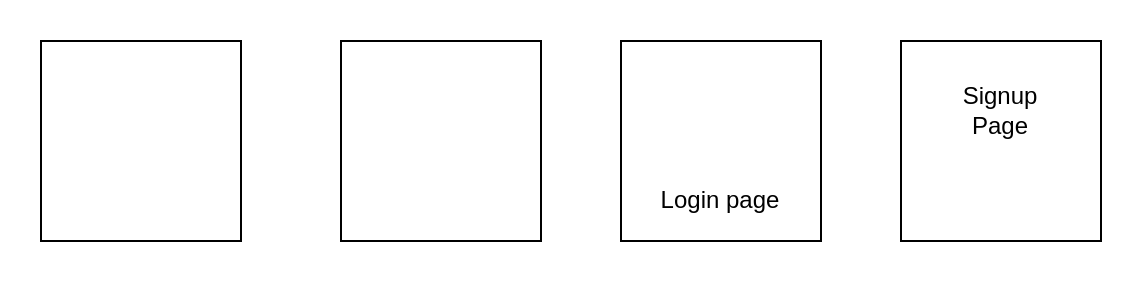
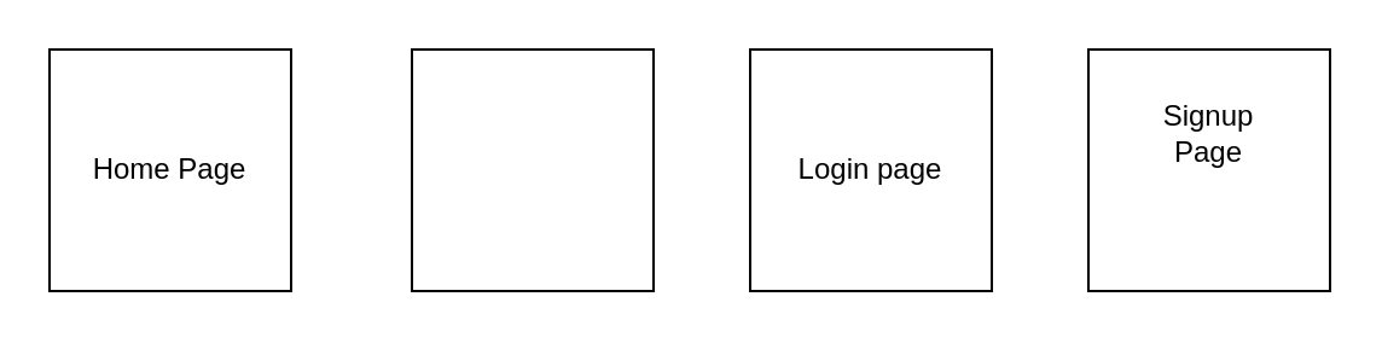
+ <mxCell id="3" value="Home Page" style="text;html=1;strokeColor=none;fillColor=none;align=center;verticalAlign=middle;whiteSpace=wrap;rounded=0;" vertex="1" parent="1"><mxGeometry x="35" y="60" width="70" height="20" as="geometry" /></mxCell>
- <mxCell id="6" value="Login page" style="text;html=1;strokeColor=none;fillColor=none;align=center;verticalAlign=middle;whiteSpace=wrap;rounded=0;" vertex="1" parent="1"><mxGeometry x="325" y="90" width="70" height="20" as="geometry" /></mxCell>
+ <mxCell id="6" value="Login page" style="text;html=1;strokeColor=none;fillColor=none;align=center;verticalAlign=middle;whiteSpace=wrap;rounded=0;" vertex="1" parent="1"><mxGeometry x="325" y="60" width="70" height="20" as="geometry" /></mxCell>
